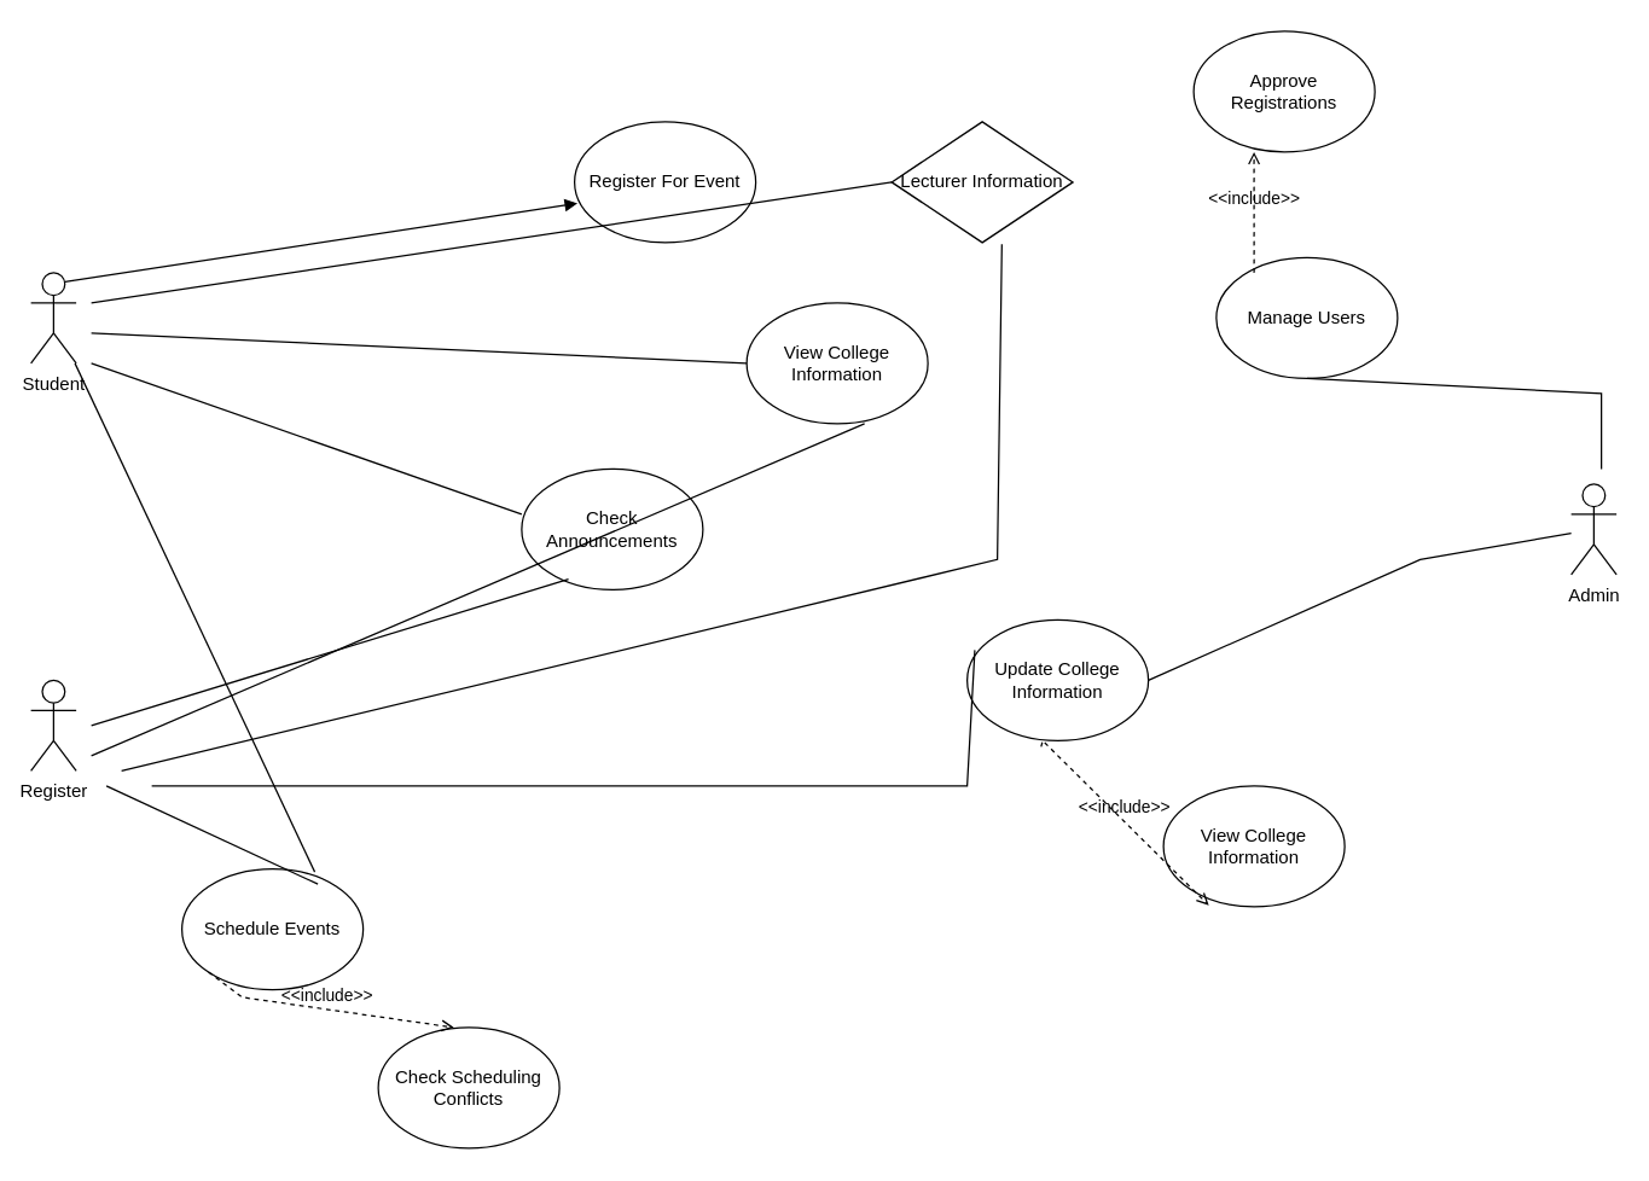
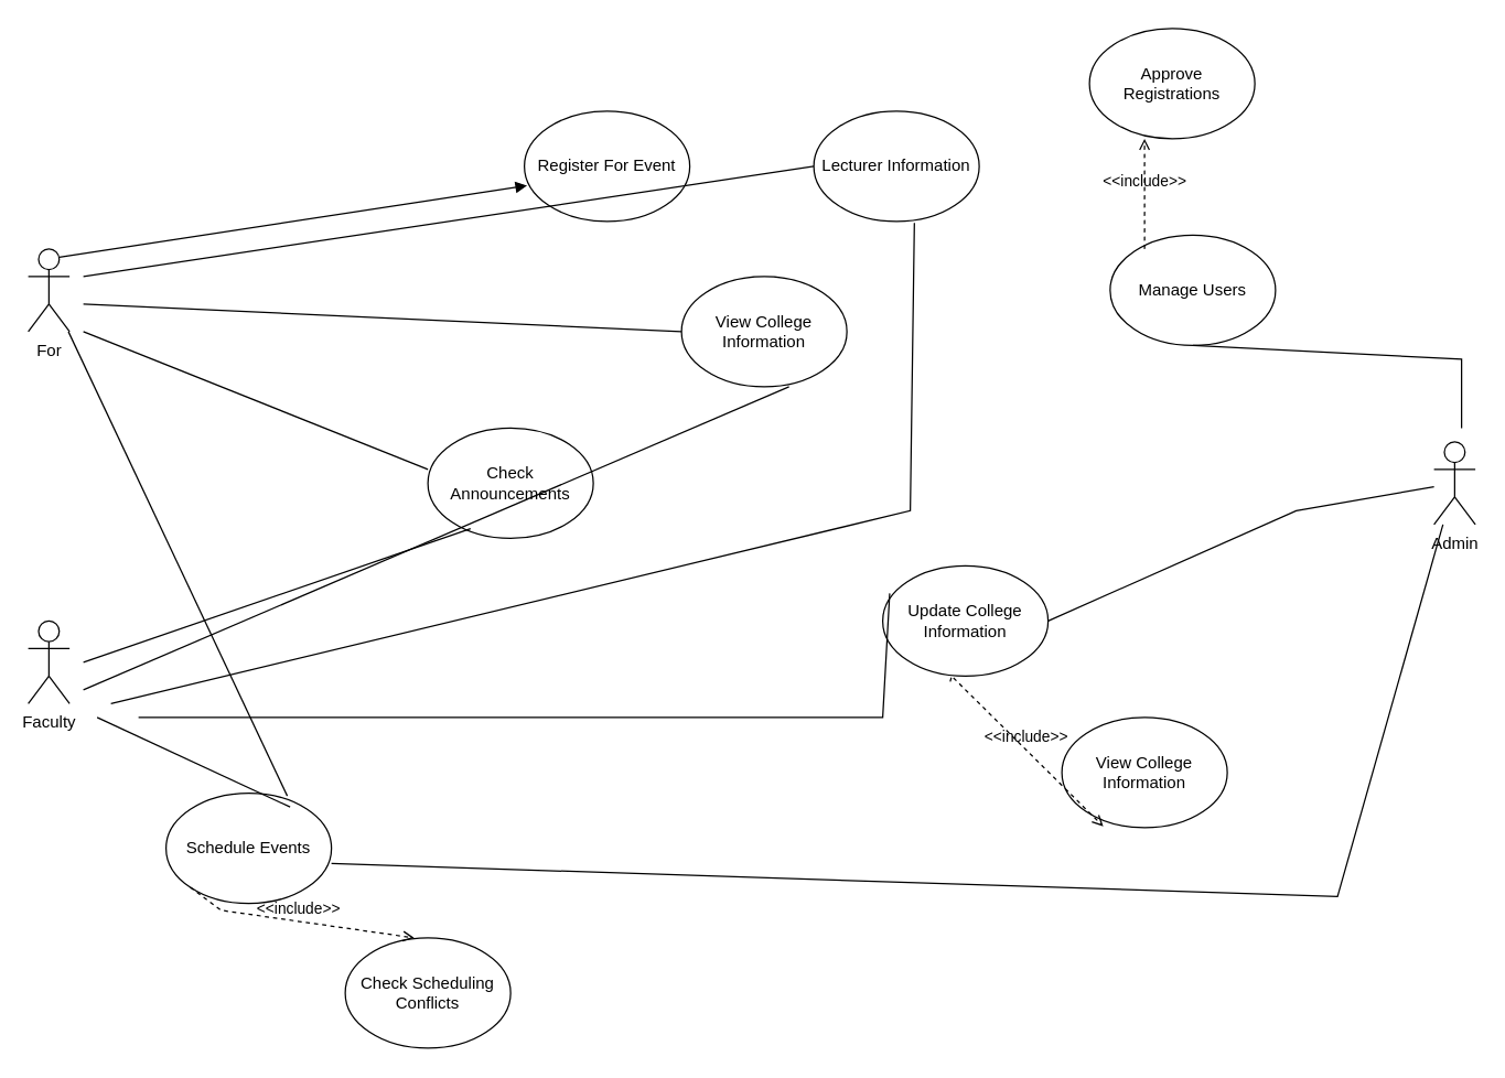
- <mxCell id="8" value="Lecturer Information" style="rhombus;whiteSpace=wrap;html=1;" vertex="1" parent="1"><mxGeometry x="590" y="80" width="120" height="80" as="geometry" /></mxCell>
+ <mxCell id="8" value="Lecturer Information" style="ellipse;whiteSpace=wrap;html=1;" vertex="1" parent="1"><mxGeometry x="590" y="80" width="120" height="80" as="geometry" /></mxCell>
- <mxCell id="2" value="Student" style="shape=umlActor;verticalLabelPosition=bottom;verticalAlign=top;html=1;outlineConnect=0;" vertex="1" parent="1"><mxGeometry x="20" y="180" width="30" height="60" as="geometry" /></mxCell>
+ <mxCell id="2" value="For" style="shape=umlActor;verticalLabelPosition=bottom;verticalAlign=top;html=1;outlineConnect=0;" vertex="1" parent="1"><mxGeometry x="20" y="180" width="30" height="60" as="geometry" /></mxCell>
- <mxCell id="7" value="Check Announcements" style="ellipse;whiteSpace=wrap;html=1;" vertex="1" parent="1"><mxGeometry x="345" y="310" width="120" height="80" as="geometry" /></mxCell>
+ <mxCell id="7" value="Check Announcements" style="ellipse;whiteSpace=wrap;html=1;" vertex="1" parent="1"><mxGeometry x="310" y="310" width="120" height="80" as="geometry" /></mxCell>
- <mxCell id="4" value="Register" style="shape=umlActor;verticalLabelPosition=bottom;verticalAlign=top;html=1;outlineConnect=0;" vertex="1" parent="1"><mxGeometry x="20" y="450" width="30" height="60" as="geometry" /></mxCell>
+ <mxCell id="4" value="Faculty" style="shape=umlActor;verticalLabelPosition=bottom;verticalAlign=top;html=1;outlineConnect=0;" vertex="1" parent="1"><mxGeometry x="20" y="450" width="30" height="60" as="geometry" /></mxCell>
+ <mxCell id="24" value="" style="endArrow=none;html=1;rounded=0;exitX=1;exitY=0.638;exitDx=0;exitDy=0;exitPerimeter=0;" edge="1" parent="1" source="11" target="3"><mxGeometry width="50" height="50" relative="1" as="geometry"><mxPoint x="860" y="620" as="sourcePoint" /><mxPoint x="870" y="410" as="targetPoint" /><Array as="points"><mxPoint x="970" y="650" /></Array></mxGeometry></mxCell>
